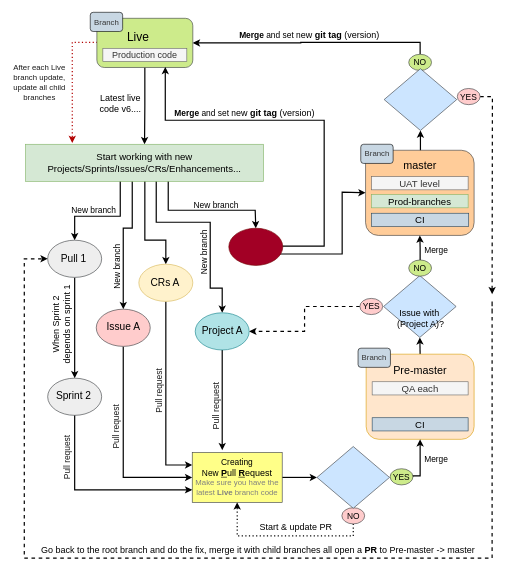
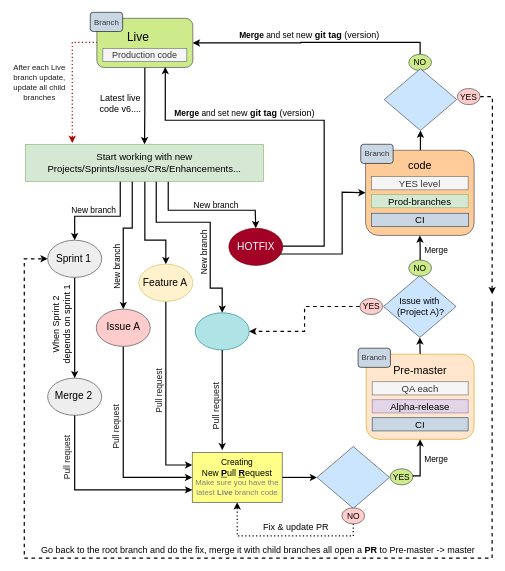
- <mxCell id="13" value="&lt;font style=&quot;font-size: 18px&quot;&gt;master&lt;/font&gt;" style="text;html=1;strokeColor=none;fillColor=none;align=center;verticalAlign=middle;whiteSpace=wrap;rounded=0;fontSize=20;" vertex="1" parent="1"><mxGeometry x="669" y="263" width="62" height="22" as="geometry" /></mxCell>
+ <mxCell id="13" value="&lt;font style=&quot;font-size: 18px&quot;&gt;code&lt;/font&gt;" style="text;html=1;strokeColor=none;fillColor=none;align=center;verticalAlign=middle;whiteSpace=wrap;rounded=0;fontSize=20;" vertex="1" parent="1"><mxGeometry x="669" y="263" width="62" height="22" as="geometry" /></mxCell>
- <mxCell id="31" value="&lt;font style=&quot;font-size: 16px&quot;&gt;UAT level&lt;/font&gt;" style="text;html=1;strokeColor=#666666;fillColor=#f5f5f5;align=center;verticalAlign=middle;whiteSpace=wrap;rounded=0;fontSize=14;fontStyle=0;fontColor=#333333;" vertex="1" parent="1"><mxGeometry x="619" y="294" width="161" height="22" as="geometry" /></mxCell>
+ <mxCell id="31" value="&lt;font style=&quot;font-size: 16px&quot;&gt;YES level&lt;/font&gt;" style="text;html=1;strokeColor=#666666;fillColor=#f5f5f5;align=center;verticalAlign=middle;whiteSpace=wrap;rounded=0;fontSize=14;fontStyle=0;fontColor=#333333;" vertex="1" parent="1"><mxGeometry x="619" y="294" width="161" height="22" as="geometry" /></mxCell>
+ <mxCell id="38" value="&lt;font style=&quot;font-size: 17px&quot; color=&quot;#ffffff&quot;&gt;HOTFIX&lt;/font&gt;" style="text;html=1;strokeColor=none;fillColor=none;align=center;verticalAlign=middle;whiteSpace=wrap;rounded=0;fontSize=15;fontColor=#E6E6E6;" vertex="1" parent="1"><mxGeometry x="388.5" y="400" width="75" height="22" as="geometry" /></mxCell>
- <mxCell id="20" value="&lt;font style=&quot;font-size: 17px&quot;&gt;Pull 1&lt;/font&gt;" style="text;html=1;strokeColor=none;fillColor=none;align=center;verticalAlign=middle;whiteSpace=wrap;rounded=0;fontSize=15;" vertex="1" parent="1"><mxGeometry x="85" y="420" width="75" height="22" as="geometry" /></mxCell>
+ <mxCell id="20" value="&lt;font style=&quot;font-size: 17px&quot;&gt;Sprint 1&lt;/font&gt;" style="text;html=1;strokeColor=none;fillColor=none;align=center;verticalAlign=middle;whiteSpace=wrap;rounded=0;fontSize=15;" vertex="1" parent="1"><mxGeometry x="85" y="420" width="75" height="22" as="geometry" /></mxCell>
- <mxCell id="17" value="&lt;font style=&quot;font-size: 17px&quot;&gt;CRs A&lt;/font&gt;" style="text;html=1;strokeColor=none;fillColor=none;align=center;verticalAlign=middle;whiteSpace=wrap;rounded=0;fontSize=15;" vertex="1" parent="1"><mxGeometry x="233" y="460" width="84" height="22" as="geometry" /></mxCell>
+ <mxCell id="17" value="&lt;font style=&quot;font-size: 17px&quot;&gt;Feature A&lt;/font&gt;" style="text;html=1;strokeColor=none;fillColor=none;align=center;verticalAlign=middle;whiteSpace=wrap;rounded=0;fontSize=15;" vertex="1" parent="1"><mxGeometry x="233" y="460" width="84" height="22" as="geometry" /></mxCell>
- <mxCell id="57" value="&lt;font color=&quot;#000000&quot; style=&quot;color: rgb(0 , 0 , 0) ; font-size: 15px&quot;&gt;Issue with&amp;nbsp;&lt;br&gt;(&lt;/font&gt;&lt;span style=&quot;color: rgb(0 , 0 , 0) ; font-size: 15px&quot;&gt;Project A&lt;/span&gt;&lt;font color=&quot;#000000&quot; style=&quot;color: rgb(0 , 0 , 0) ; font-size: 15px&quot;&gt;)?&lt;/font&gt;" style="text;html=1;strokeColor=none;fillColor=none;align=center;verticalAlign=middle;whiteSpace=wrap;rounded=0;fontSize=14;fontColor=#E6E6E6;" vertex="1" parent="1"><mxGeometry x="655.5" y="509.5" width="90" height="41" as="geometry" /></mxCell>
+ <mxCell id="57" value="&lt;font color=&quot;#000000&quot; style=&quot;color: rgb(0 , 0 , 0) ; font-size: 15px&quot;&gt;Issue with&amp;nbsp;&lt;br&gt;(&lt;/font&gt;&lt;span style=&quot;color: rgb(0 , 0 , 0) ; font-size: 15px&quot;&gt;Project A&lt;/span&gt;&lt;font color=&quot;#000000&quot; style=&quot;color: rgb(0 , 0 , 0) ; font-size: 15px&quot;&gt;)?&lt;/font&gt;" style="text;html=1;strokeColor=none;fillColor=none;align=center;verticalAlign=middle;whiteSpace=wrap;rounded=0;fontSize=14;fontColor=#E6E6E6;" vertex="1" parent="1"><mxGeometry x="655.5" y="489.5" width="90" height="41" as="geometry" /></mxCell>
- <mxCell id="23" value="&lt;font style=&quot;font-size: 17px&quot;&gt;Project A&lt;/font&gt;" style="text;html=1;strokeColor=none;fillColor=none;align=center;verticalAlign=middle;whiteSpace=wrap;rounded=0;fontSize=15;" vertex="1" parent="1"><mxGeometry x="332.5" y="541" width="75" height="22" as="geometry" /></mxCell>
- <mxCell id="43" value="&lt;font style=&quot;font-size: 17px&quot;&gt;Sprint 2&lt;/font&gt;" style="text;html=1;strokeColor=none;fillColor=none;align=center;verticalAlign=middle;whiteSpace=wrap;rounded=0;fontSize=15;" vertex="1" parent="1"><mxGeometry x="85" y="650" width="75" height="22" as="geometry" /></mxCell>
+ <mxCell id="43" value="&lt;font style=&quot;font-size: 17px&quot;&gt;Merge 2&lt;/font&gt;" style="text;html=1;strokeColor=none;fillColor=none;align=center;verticalAlign=middle;whiteSpace=wrap;rounded=0;fontSize=15;" vertex="1" parent="1"><mxGeometry x="85" y="650" width="75" height="22" as="geometry" /></mxCell>
+ <mxCell id="33" value="&lt;font style=&quot;font-size: 16px&quot;&gt;Alpha-release&lt;/font&gt;" style="text;html=1;strokeColor=#9673a6;fillColor=#e1d5e7;align=center;verticalAlign=middle;whiteSpace=wrap;rounded=0;fontSize=14;fontStyle=0" vertex="1" parent="1"><mxGeometry x="620" y="666" width="160" height="22" as="geometry" /></mxCell>
- <mxCell id="71" value="&lt;font color=&quot;#000000&quot; style=&quot;font-size: 15px&quot;&gt;Start &amp;amp; update PR&lt;/font&gt;" style="text;html=1;strokeColor=none;fillColor=none;align=center;verticalAlign=middle;whiteSpace=wrap;rounded=0;fontSize=14;fontColor=#E6E6E6;" vertex="1" parent="1"><mxGeometry x="407.5" y="867" width="170" height="22" as="geometry" /></mxCell>
+ <mxCell id="71" value="&lt;font color=&quot;#000000&quot; style=&quot;font-size: 15px&quot;&gt;Fix &amp;amp; update PR&lt;/font&gt;" style="text;html=1;strokeColor=none;fillColor=none;align=center;verticalAlign=middle;whiteSpace=wrap;rounded=0;fontSize=14;fontColor=#E6E6E6;" vertex="1" parent="1"><mxGeometry x="407.5" y="867" width="170" height="22" as="geometry" /></mxCell>
